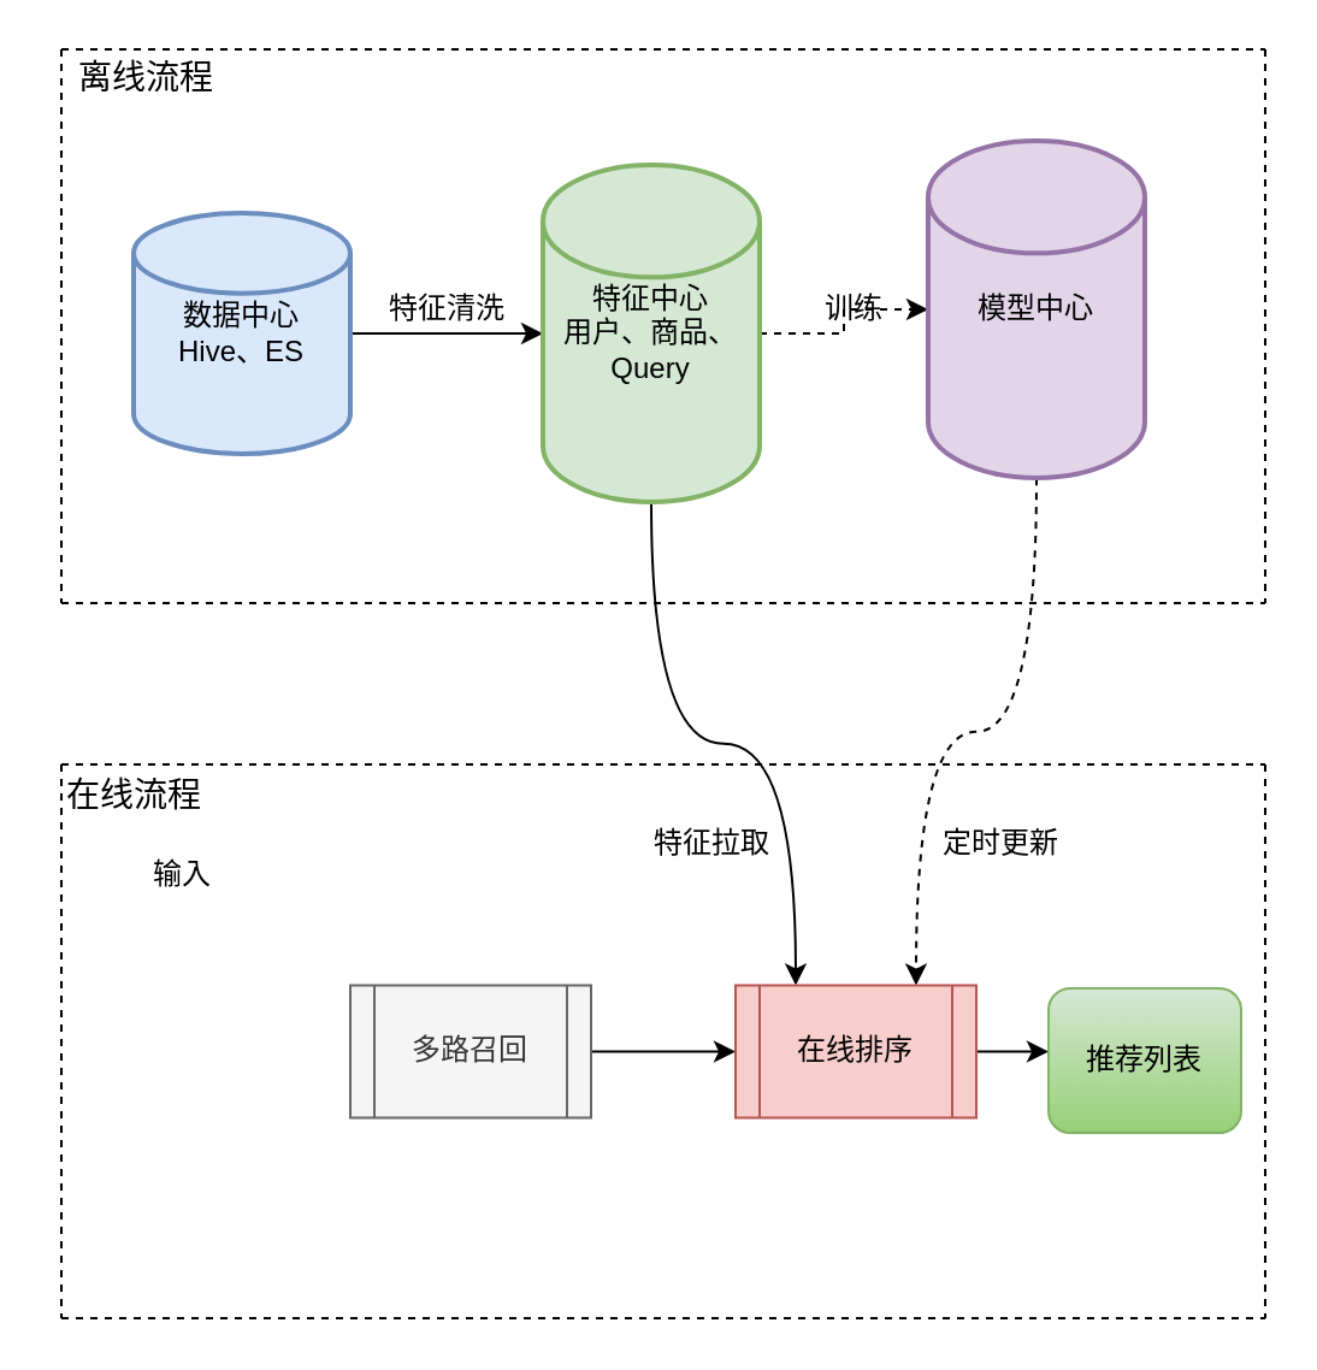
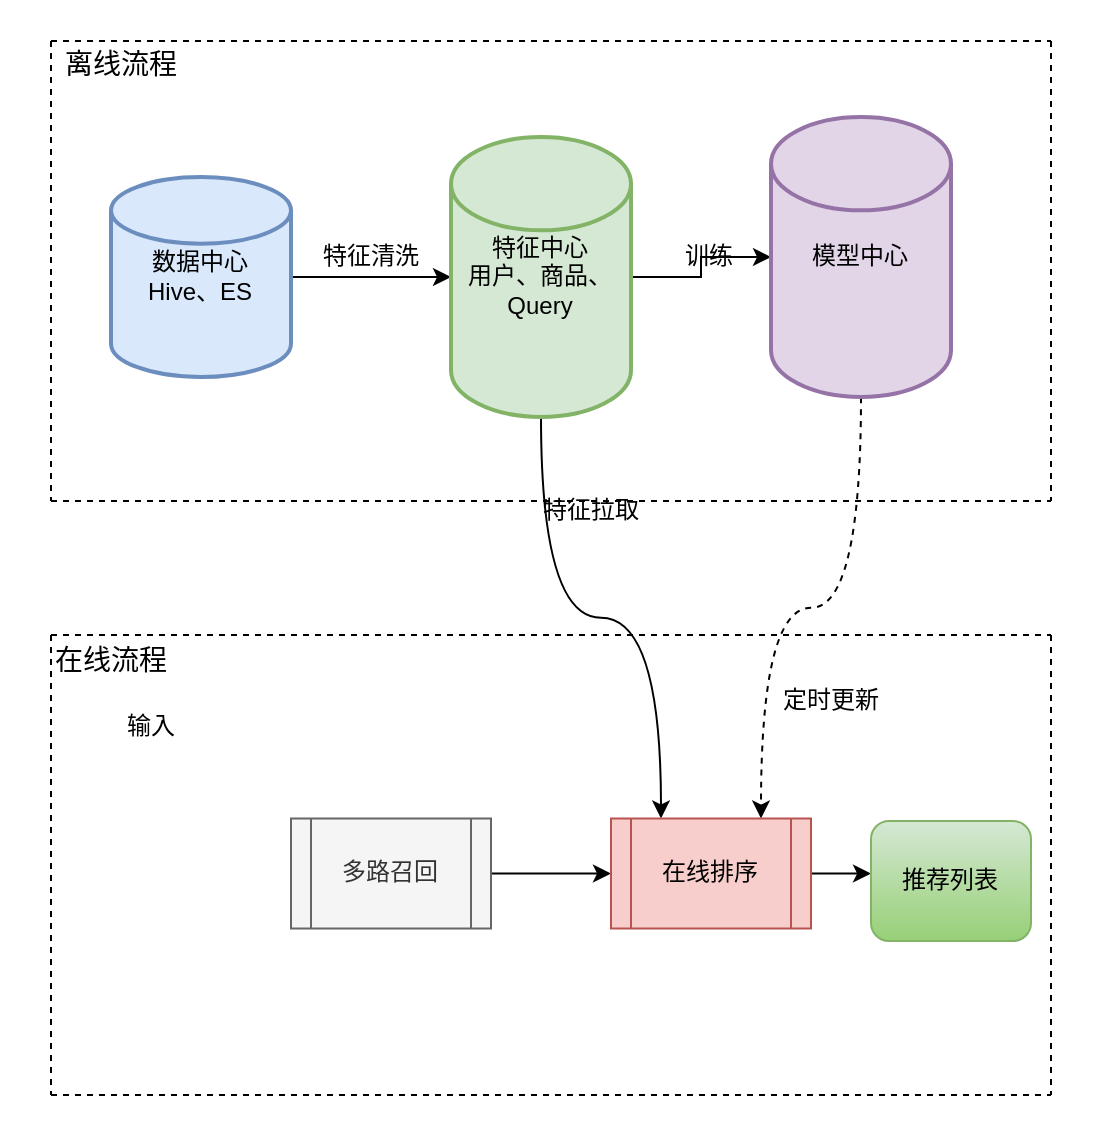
- <mxCell id="4" value="" style="edgeStyle=orthogonalEdgeStyle;rounded=0;orthogonalLoop=1;jettySize=auto;html=1;dashed=1;" edge="1" parent="1" source="6" target="9"><mxGeometry relative="1" as="geometry" /></mxCell>
+ <mxCell id="4" value="" style="edgeStyle=orthogonalEdgeStyle;rounded=0;orthogonalLoop=1;jettySize=auto;html=1;" edge="1" parent="1" source="6" target="9"><mxGeometry relative="1" as="geometry" /></mxCell>
- <mxCell id="24" value="特征拉取" style="text;html=1;align=center;verticalAlign=middle;resizable=0;points=[];autosize=1;strokeColor=none;" vertex="1" parent="1"><mxGeometry x="265" y="340" width="60" height="20" as="geometry" /></mxCell>
+ <mxCell id="24" value="特征拉取" style="text;html=1;align=center;verticalAlign=middle;resizable=0;points=[];autosize=1;strokeColor=none;" vertex="1" parent="1"><mxGeometry x="265" y="245" width="60" height="20" as="geometry" /></mxCell>
